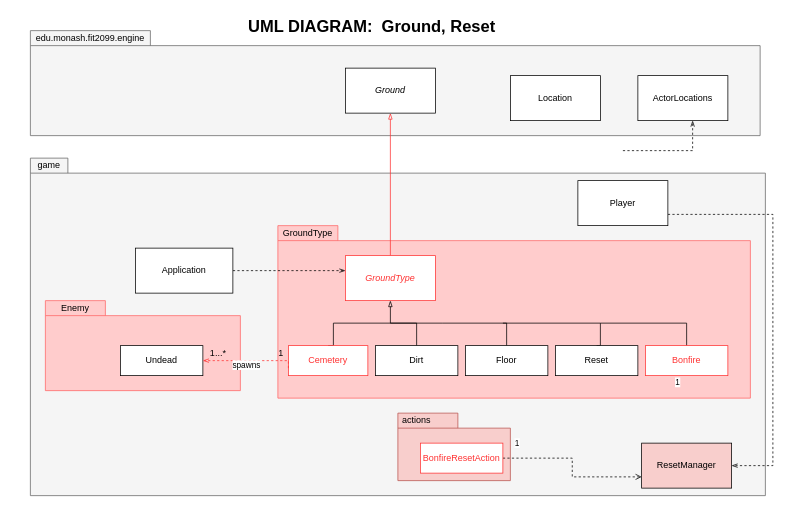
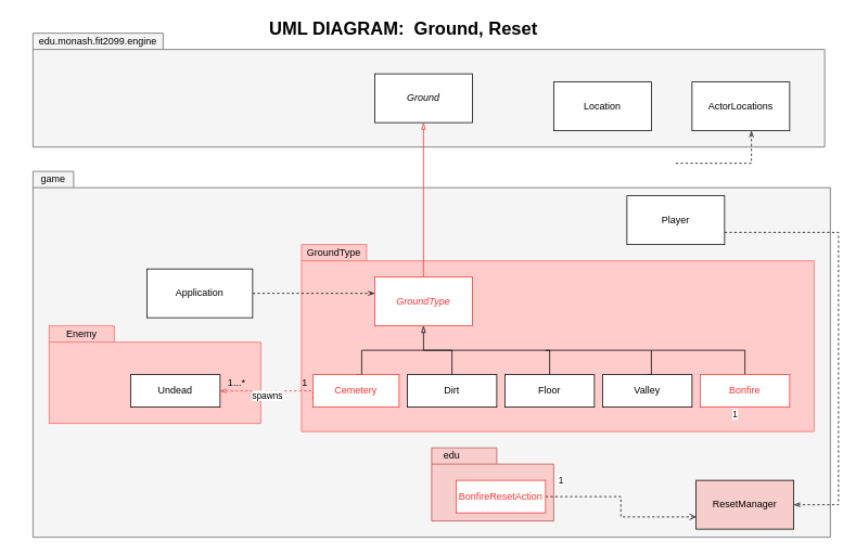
- <mxCell id="14" value="Reset" style="rounded=0;whiteSpace=wrap;html=1;" parent="1" vertex="1"><mxGeometry x="740" y="460" width="110" height="40" as="geometry" /></mxCell>
+ <mxCell id="14" value="Valley" style="rounded=0;whiteSpace=wrap;html=1;" parent="1" vertex="1"><mxGeometry x="740" y="460" width="110" height="40" as="geometry" /></mxCell>
- <mxCell id="37" value="actions" style="text;html=1;strokeColor=none;fillColor=none;align=center;verticalAlign=middle;whiteSpace=wrap;rounded=0;" parent="1" vertex="1"><mxGeometry x="530" y="550" width="50" height="20" as="geometry" /></mxCell>
+ <mxCell id="37" value="edu" style="text;html=1;strokeColor=none;fillColor=none;align=center;verticalAlign=middle;whiteSpace=wrap;rounded=0;" parent="1" vertex="1"><mxGeometry x="530" y="550" width="50" height="20" as="geometry" /></mxCell>
